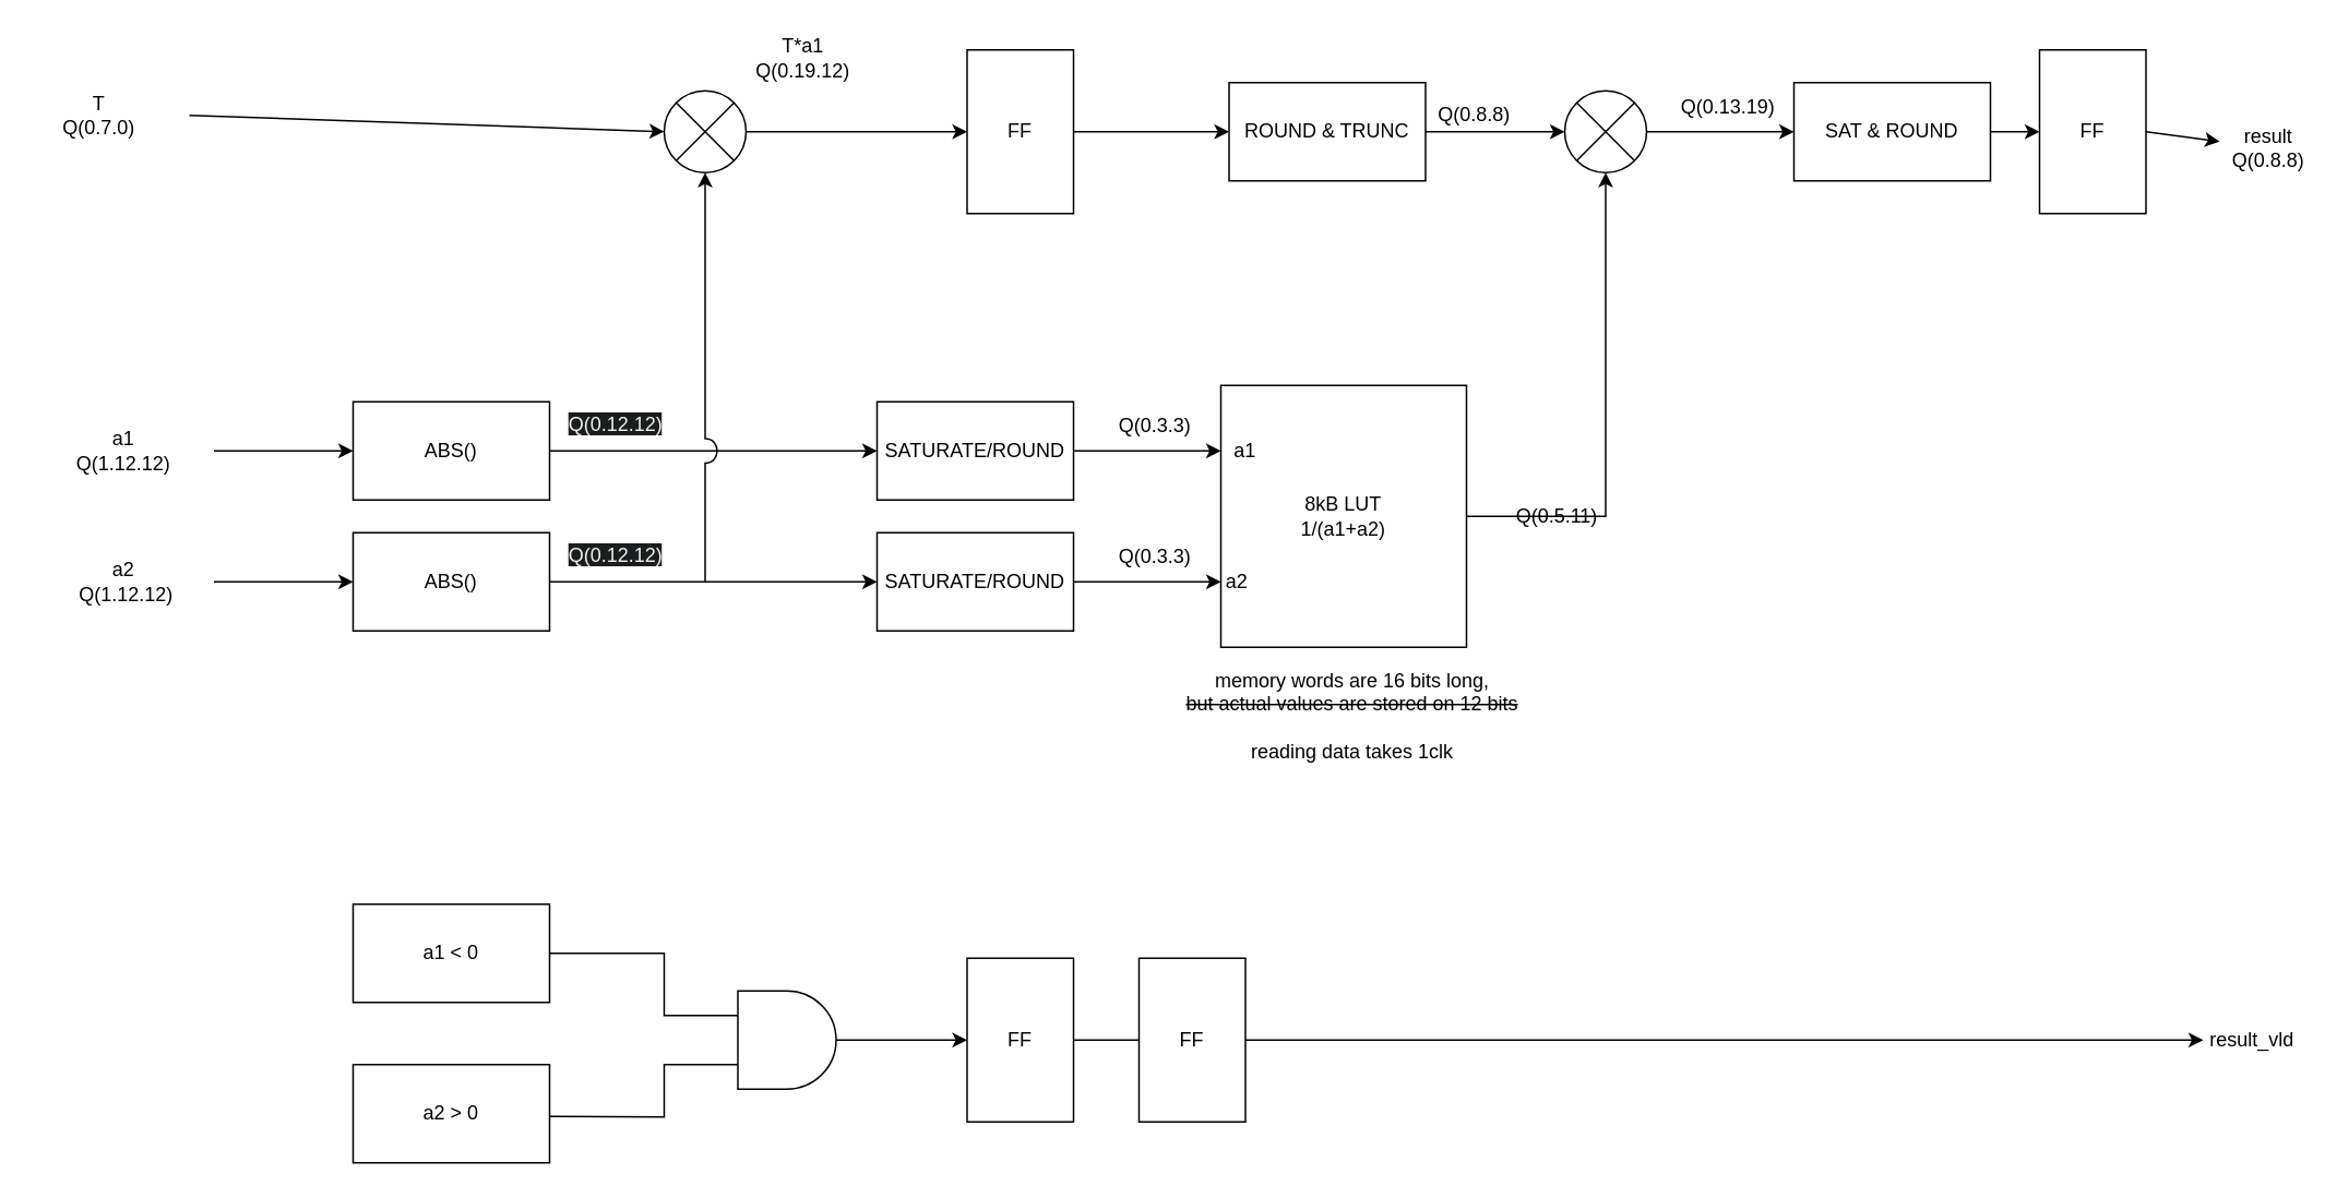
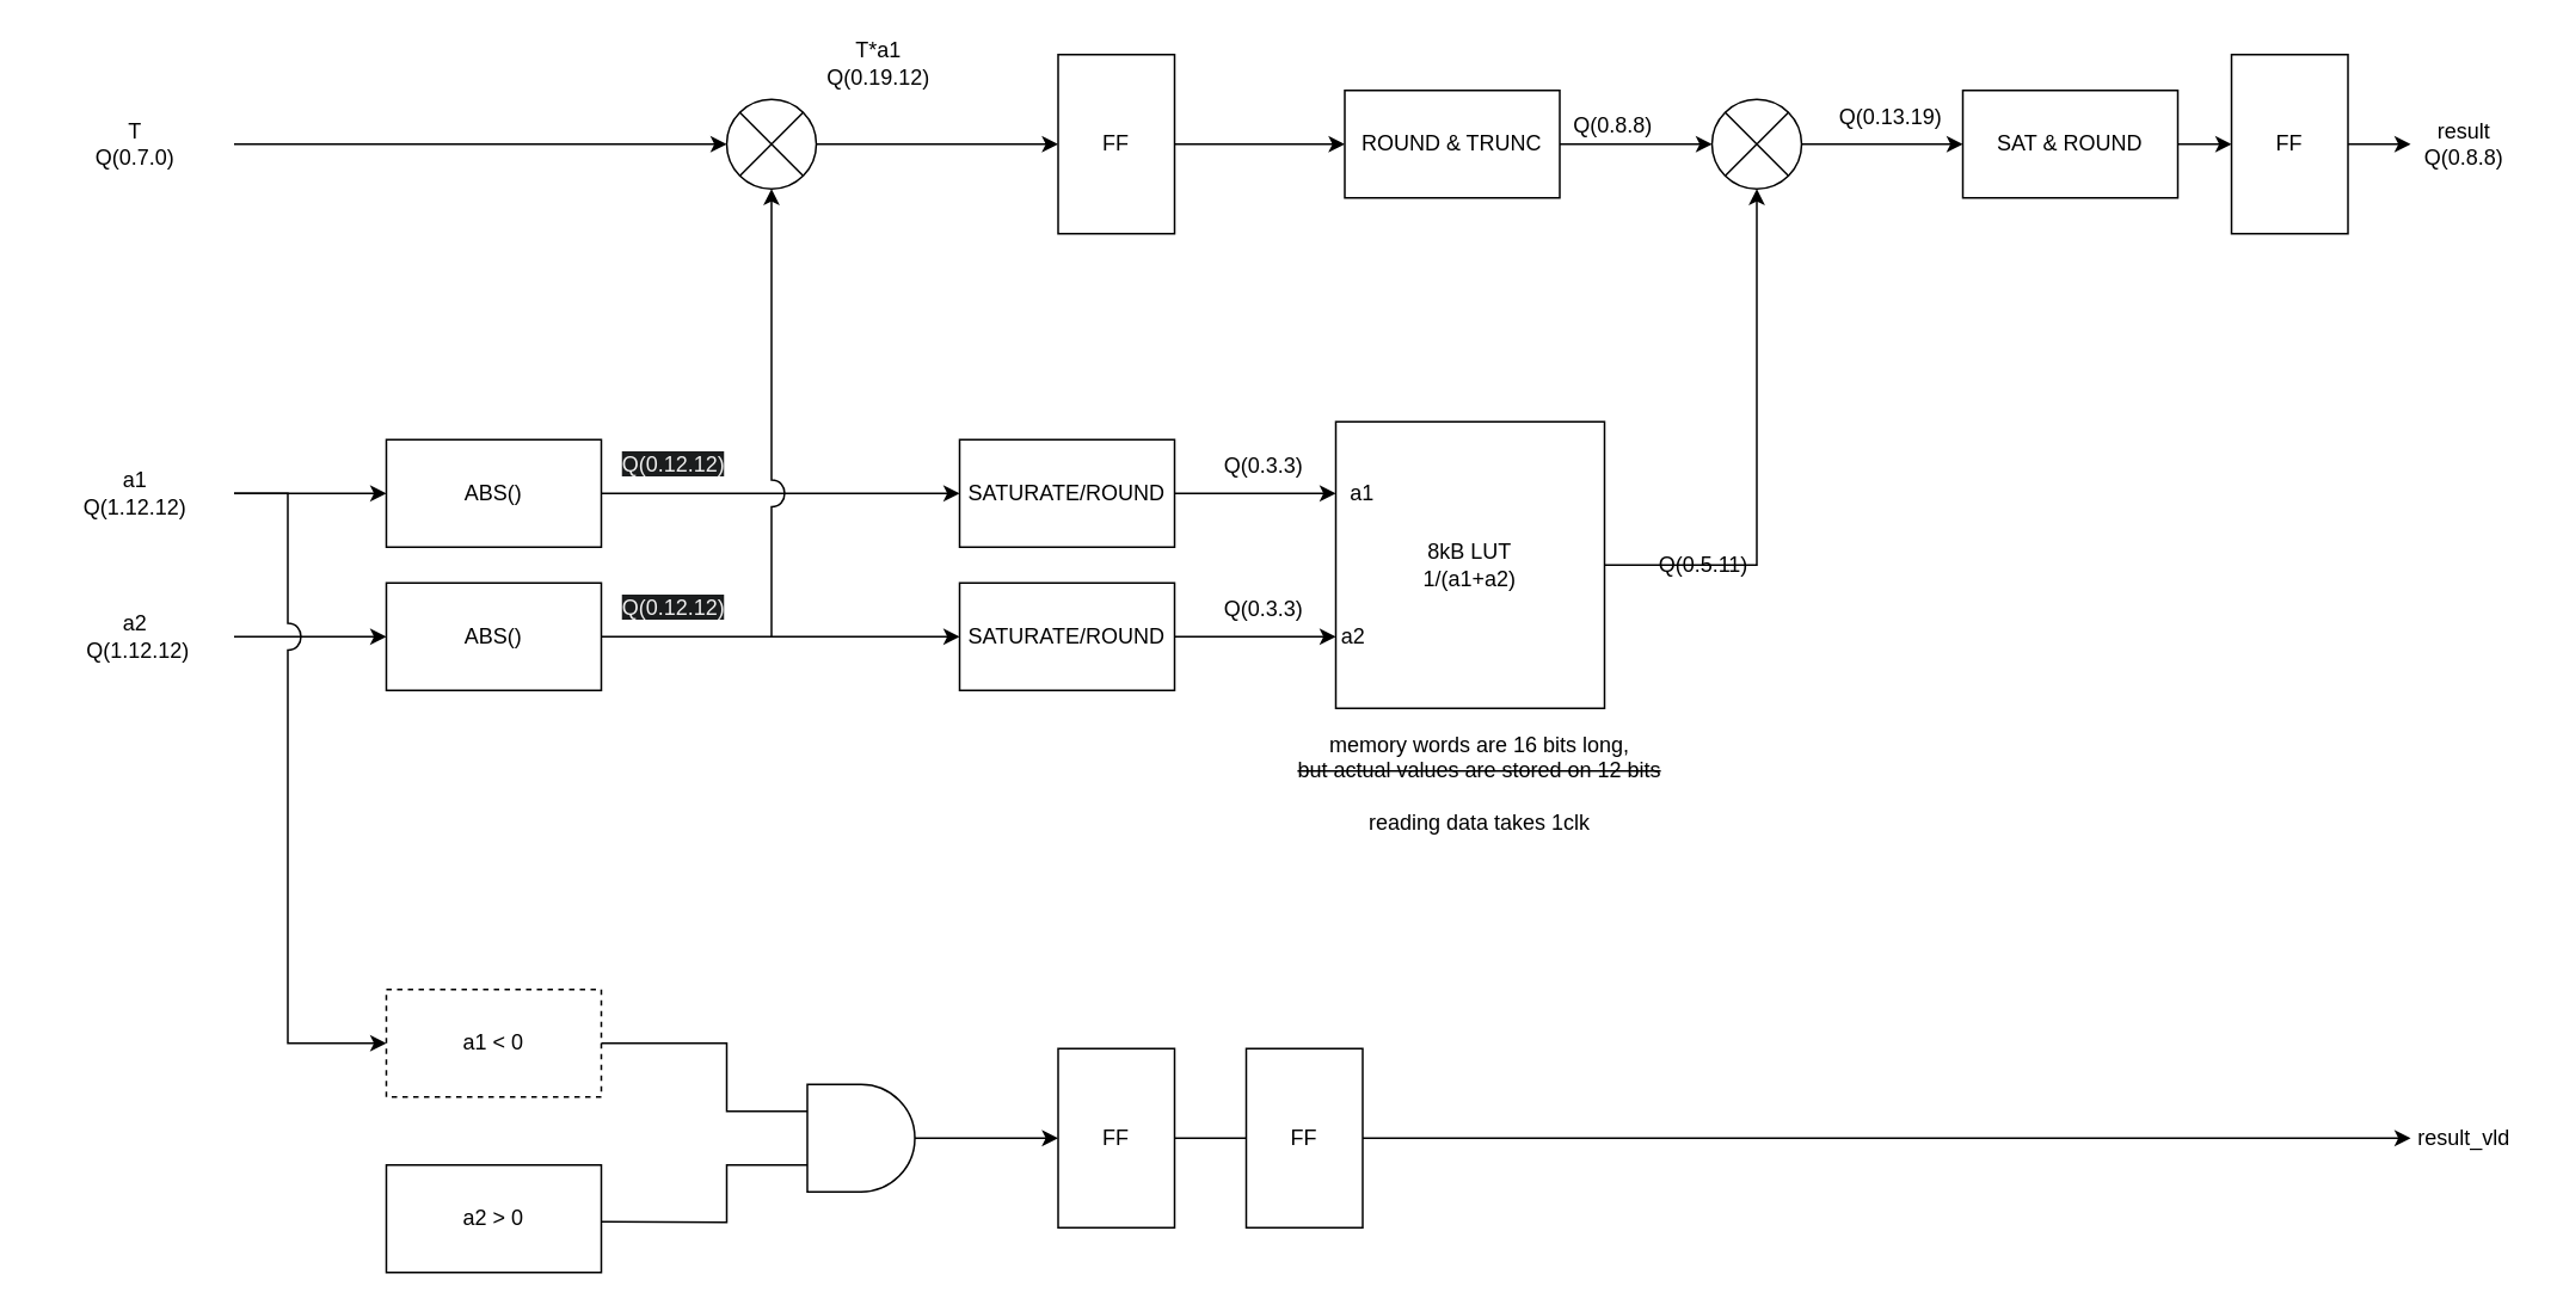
- <mxCell id="20" value="T&lt;br&gt;Q(0.7.0)" style="text;html=1;strokeColor=none;fillColor=none;align=center;verticalAlign=middle;whiteSpace=wrap;rounded=0;" parent="1" vertex="1"><mxGeometry x="5" y="55" width="110" height="30" as="geometry" /></mxCell>
+ <mxCell id="20" value="T&lt;br&gt;Q(0.7.0)" style="text;html=1;strokeColor=none;fillColor=none;align=center;verticalAlign=middle;whiteSpace=wrap;rounded=0;" parent="1" vertex="1"><mxGeometry x="20" y="65" width="110" height="30" as="geometry" /></mxCell>
- <mxCell id="35" value="result&lt;br&gt;Q(0.8.8)" style="text;html=1;strokeColor=none;fillColor=none;align=center;verticalAlign=middle;whiteSpace=wrap;rounded=0;" parent="1" vertex="1"><mxGeometry x="1355" y="75" width="60" height="30" as="geometry" /></mxCell>
+ <mxCell id="35" value="result&lt;br&gt;Q(0.8.8)" style="text;html=1;strokeColor=none;fillColor=none;align=center;verticalAlign=middle;whiteSpace=wrap;rounded=0;" parent="1" vertex="1"><mxGeometry x="1345" y="65" width="60" height="30" as="geometry" /></mxCell>
+ <mxCell id="51" value="" style="endArrow=classic;html=1;rounded=0;entryX=0;entryY=0.5;entryDx=0;entryDy=0;exitX=1;exitY=0.5;exitDx=0;exitDy=0;jumpStyle=arc;jumpSize=15;" parent="1" source="5" target="2" edge="1"><mxGeometry width="50" height="50" relative="1" as="geometry"><mxPoint x="165" y="275" as="sourcePoint" /><mxPoint x="320" y="585" as="targetPoint" /><Array as="points"><mxPoint x="160" y="275" /><mxPoint x="160" y="582" /></Array></mxGeometry></mxCell>
- <mxCell id="2" value="a1 &amp;lt; 0" style="rounded=0;whiteSpace=wrap;html=1;" parent="1" vertex="1"><mxGeometry x="215" y="552" width="120" height="60" as="geometry" /></mxCell>
+ <mxCell id="2" value="a1 &amp;lt; 0" style="rounded=0;whiteSpace=wrap;html=1;dashed=1;" parent="1" vertex="1"><mxGeometry x="215" y="552" width="120" height="60" as="geometry" /></mxCell>
